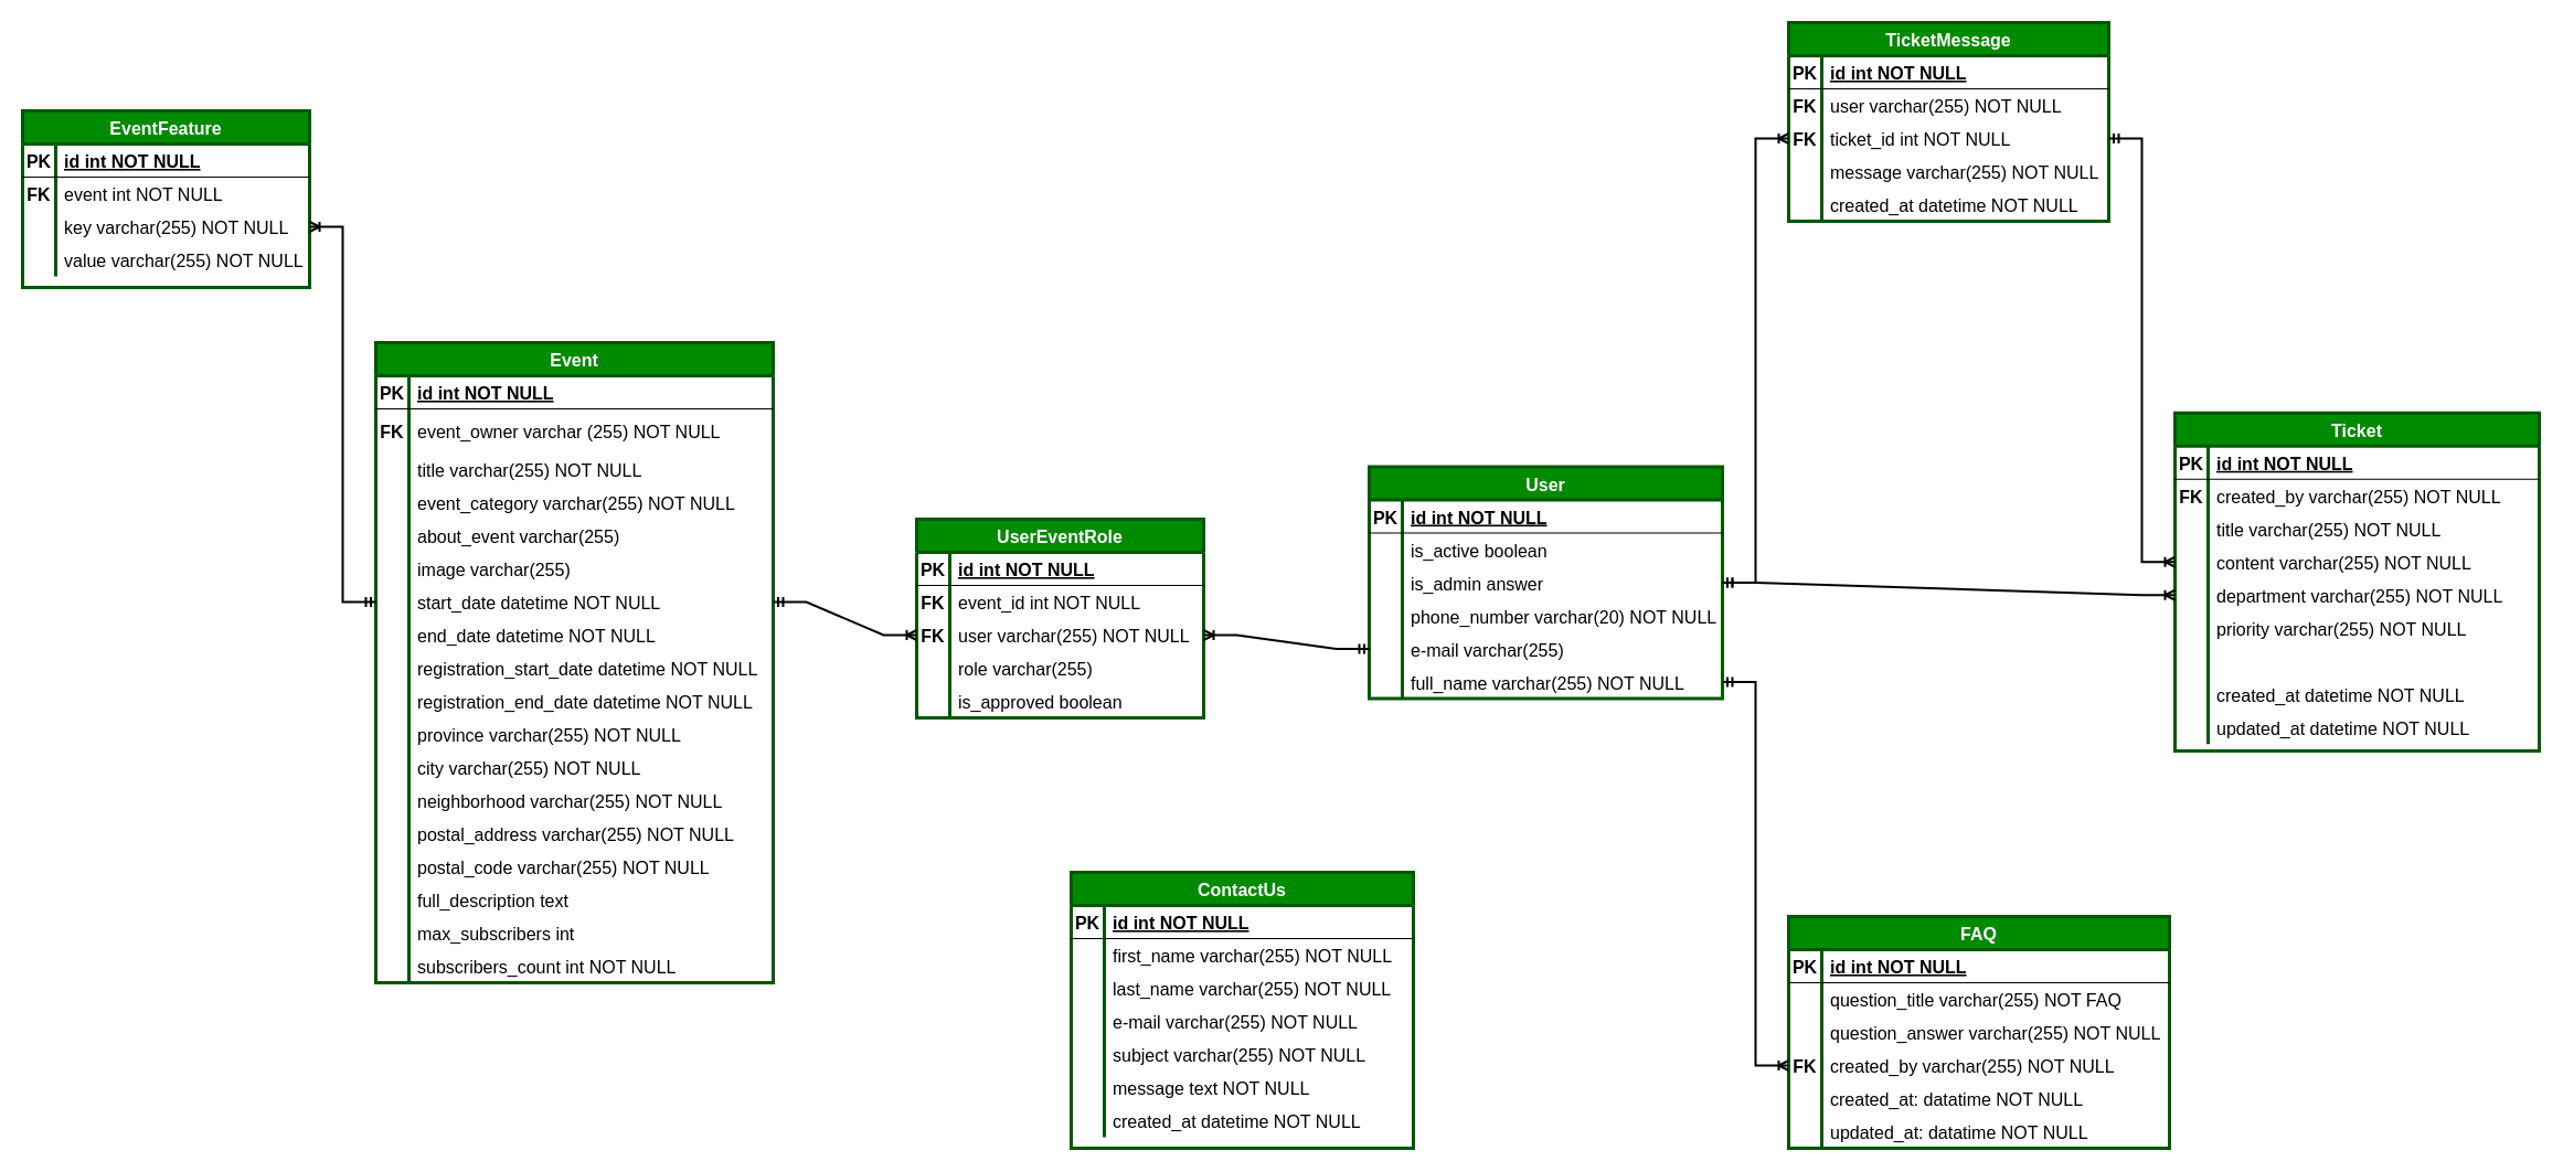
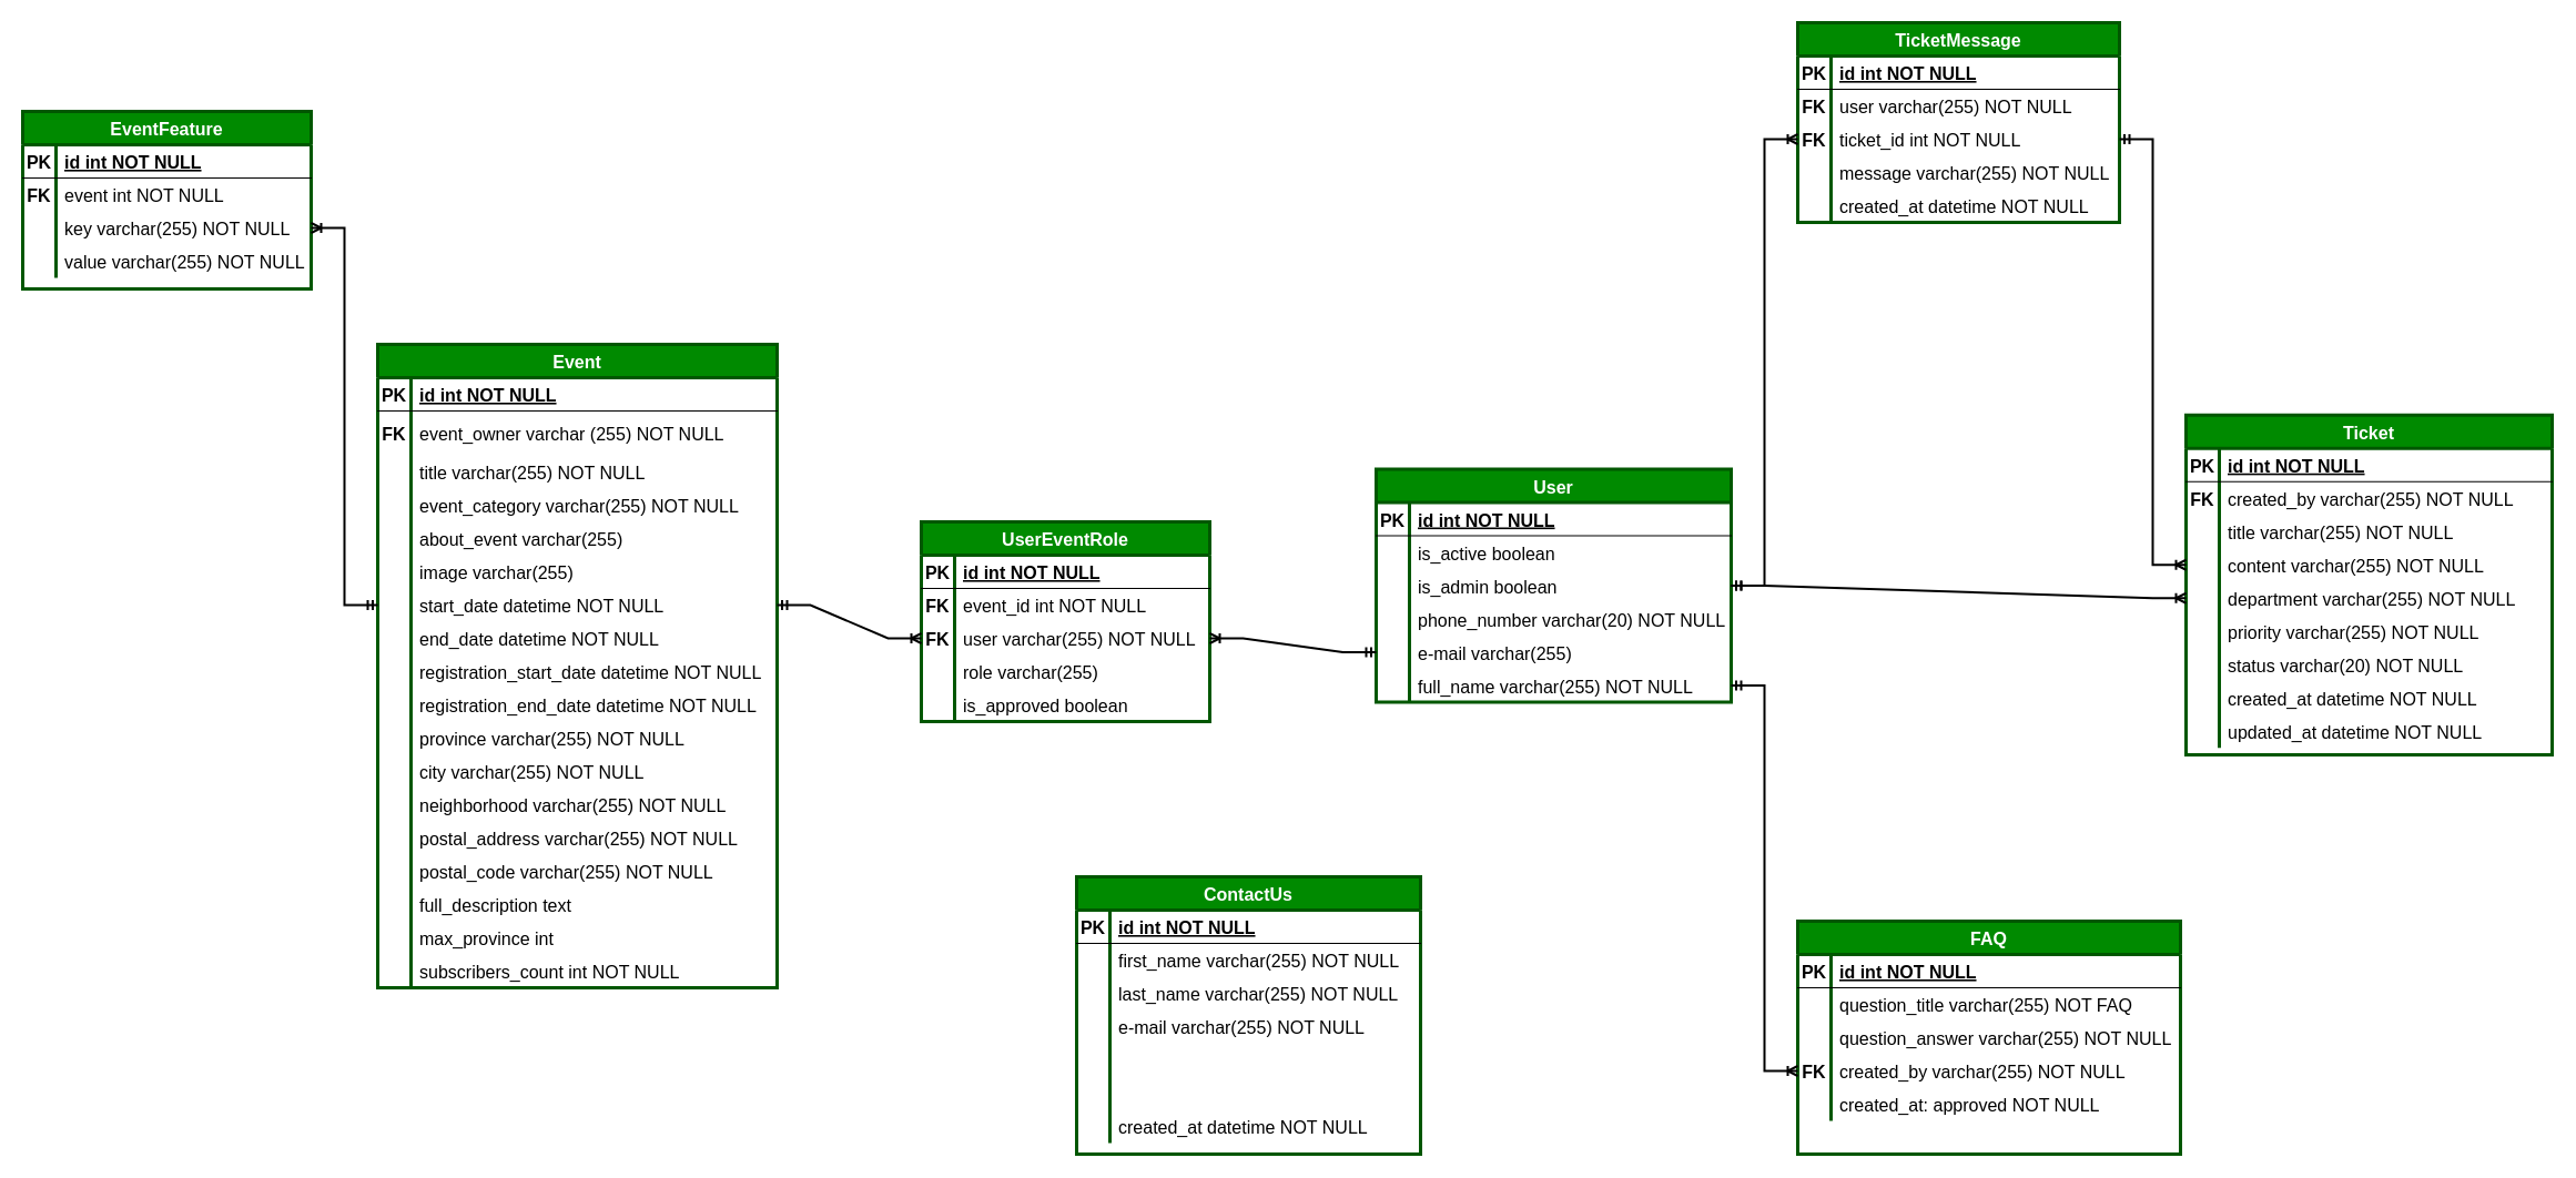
- <mxCell id="95" value="is_admin answer" style="shape=partialRectangle;overflow=hidden;connectable=0;fillColor=none;top=0;left=0;bottom=0;right=0;align=left;spacingLeft=6;fontStyle=0;fontSize=16;" parent="93" vertex="1"><mxGeometry x="30" width="290" height="30" as="geometry"><mxRectangle width="290" height="30" as="alternateBounds" /></mxGeometry></mxCell>
+ <mxCell id="95" value="is_admin boolean" style="shape=partialRectangle;overflow=hidden;connectable=0;fillColor=none;top=0;left=0;bottom=0;right=0;align=left;spacingLeft=6;fontStyle=0;fontSize=16;" parent="93" vertex="1"><mxGeometry x="30" width="290" height="30" as="geometry"><mxRectangle width="290" height="30" as="alternateBounds" /></mxGeometry></mxCell>
+ <mxCell id="148" value="status varchar(20) NOT NULL" style="shape=partialRectangle;overflow=hidden;connectable=0;fillColor=none;top=0;left=0;bottom=0;right=0;align=left;spacingLeft=6;fontSize=16;" parent="146" vertex="1"><mxGeometry x="30" width="300" height="30" as="geometry"><mxRectangle width="300" height="30" as="alternateBounds" /></mxGeometry></mxCell>
- <mxCell id="66" value="max_subscribers int" style="shape=partialRectangle;overflow=hidden;connectable=0;fillColor=none;top=0;left=0;bottom=0;right=0;align=left;spacingLeft=6;fontSize=16;" parent="64" vertex="1"><mxGeometry x="30" width="330" height="30" as="geometry"><mxRectangle width="330" height="30" as="alternateBounds" /></mxGeometry></mxCell>
+ <mxCell id="66" value="max_province int" style="shape=partialRectangle;overflow=hidden;connectable=0;fillColor=none;top=0;left=0;bottom=0;right=0;align=left;spacingLeft=6;fontSize=16;" parent="64" vertex="1"><mxGeometry x="30" width="330" height="30" as="geometry"><mxRectangle width="330" height="30" as="alternateBounds" /></mxGeometry></mxCell>
- <mxCell id="120" value="subject varchar(255) NOT NULL" style="shape=partialRectangle;overflow=hidden;connectable=0;fillColor=none;top=0;left=0;bottom=0;right=0;align=left;spacingLeft=6;fontSize=16;" parent="118" vertex="1"><mxGeometry x="30" width="280" height="30" as="geometry"><mxRectangle width="280" height="30" as="alternateBounds" /></mxGeometry></mxCell>
- <mxCell id="123" value="message text NOT NULL" style="shape=partialRectangle;overflow=hidden;connectable=0;fillColor=none;top=0;left=0;bottom=0;right=0;align=left;spacingLeft=6;fontSize=16;" parent="121" vertex="1"><mxGeometry x="30" width="280" height="30" as="geometry"><mxRectangle width="280" height="30" as="alternateBounds" /></mxGeometry></mxCell>
- <mxCell id="192" value="created_at: datatime NOT NULL" style="shape=partialRectangle;overflow=hidden;connectable=0;fillColor=none;top=0;left=0;bottom=0;right=0;align=left;spacingLeft=6;fontSize=16;" parent="190" vertex="1"><mxGeometry x="30" width="315" height="30" as="geometry"><mxRectangle width="315" height="30" as="alternateBounds" /></mxGeometry></mxCell>
+ <mxCell id="192" value="created_at: approved NOT NULL" style="shape=partialRectangle;overflow=hidden;connectable=0;fillColor=none;top=0;left=0;bottom=0;right=0;align=left;spacingLeft=6;fontSize=16;" parent="190" vertex="1"><mxGeometry x="30" width="315" height="30" as="geometry"><mxRectangle width="315" height="30" as="alternateBounds" /></mxGeometry></mxCell>
- <mxCell id="195" value="updated_at: datatime NOT NULL" style="shape=partialRectangle;overflow=hidden;connectable=0;fillColor=none;top=0;left=0;bottom=0;right=0;align=left;spacingLeft=6;fontSize=16;" parent="193" vertex="1"><mxGeometry x="30" width="315" height="30" as="geometry"><mxRectangle width="315" height="30" as="alternateBounds" /></mxGeometry></mxCell>
